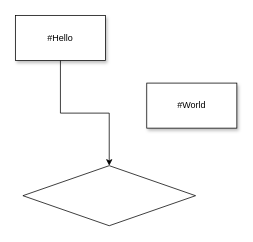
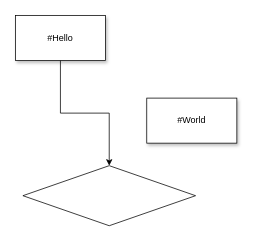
- <mxCell id="5" value="#World" style="whiteSpace=wrap;html=1;shadow=1;verticalAlign=middle;" vertex="1" parent="1"><mxGeometry x="195" y="110" width="120" height="60" as="geometry" /></mxCell>
+ <mxCell id="5" value="#World" style="whiteSpace=wrap;html=1;shadow=1;verticalAlign=middle;" vertex="1" parent="1"><mxGeometry x="195" y="130" width="120" height="60" as="geometry" /></mxCell>
